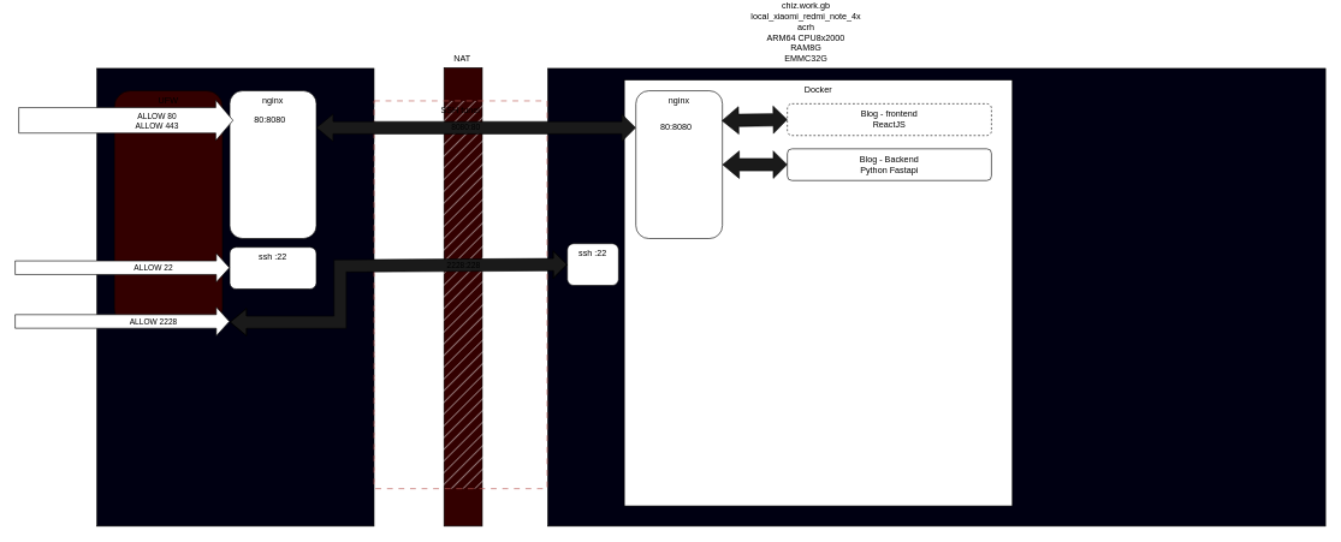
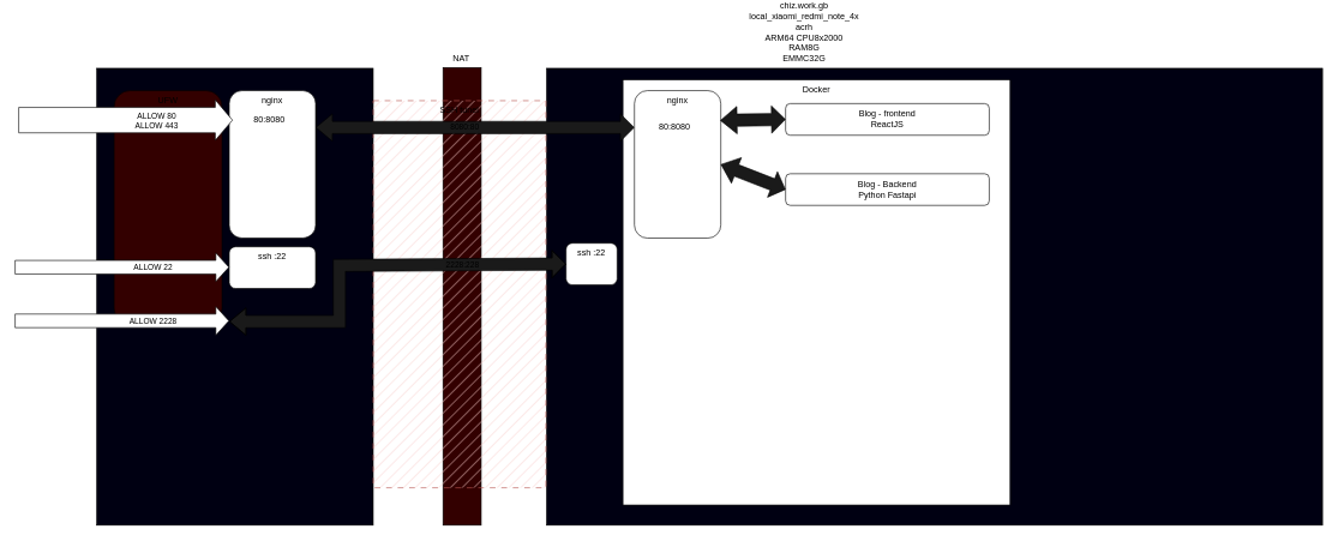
- <mxCell id="21" value="Blog - frontend&lt;div&gt;ReactJS&lt;/div&gt;" style="rounded=1;whiteSpace=wrap;html=1;dashed=1;" parent="1" vertex="1"><mxGeometry x="1091" y="143" width="283" height="44" as="geometry" /></mxCell>
+ <mxCell id="21" value="Blog - frontend&lt;div&gt;ReactJS&lt;/div&gt;" style="rounded=1;whiteSpace=wrap;html=1;" parent="1" vertex="1"><mxGeometry x="1091" y="143" width="283" height="44" as="geometry" /></mxCell>
- <mxCell id="22" value="Blog - Backend&lt;div&gt;Python Fastapi&lt;/div&gt;" style="rounded=1;whiteSpace=wrap;html=1;" parent="1" vertex="1"><mxGeometry x="1091" y="205.5" width="283" height="44" as="geometry" /></mxCell>
+ <mxCell id="22" value="Blog - Backend&lt;div&gt;Python Fastapi&lt;/div&gt;" style="rounded=1;whiteSpace=wrap;html=1;" parent="1" vertex="1"><mxGeometry x="1091" y="240.5" width="283" height="44" as="geometry" /></mxCell>
- <mxCell id="17" value="SSH tunel" style="rounded=0;whiteSpace=wrap;html=1;dashed=1;dashPattern=8 8;verticalAlign=top;fillStyle=hatch;fillColor=#ffffff;strokeColor=#b85450;" parent="1" vertex="1"><mxGeometry x="518" y="139" width="240" height="538" as="geometry" /></mxCell>
+ <mxCell id="17" value="SSH tunel" style="rounded=0;whiteSpace=wrap;html=1;dashed=1;dashPattern=8 8;verticalAlign=top;fillStyle=hatch;fillColor=#f8cecc;strokeColor=#b85450;" parent="1" vertex="1"><mxGeometry x="518" y="139" width="240" height="538" as="geometry" /></mxCell>
